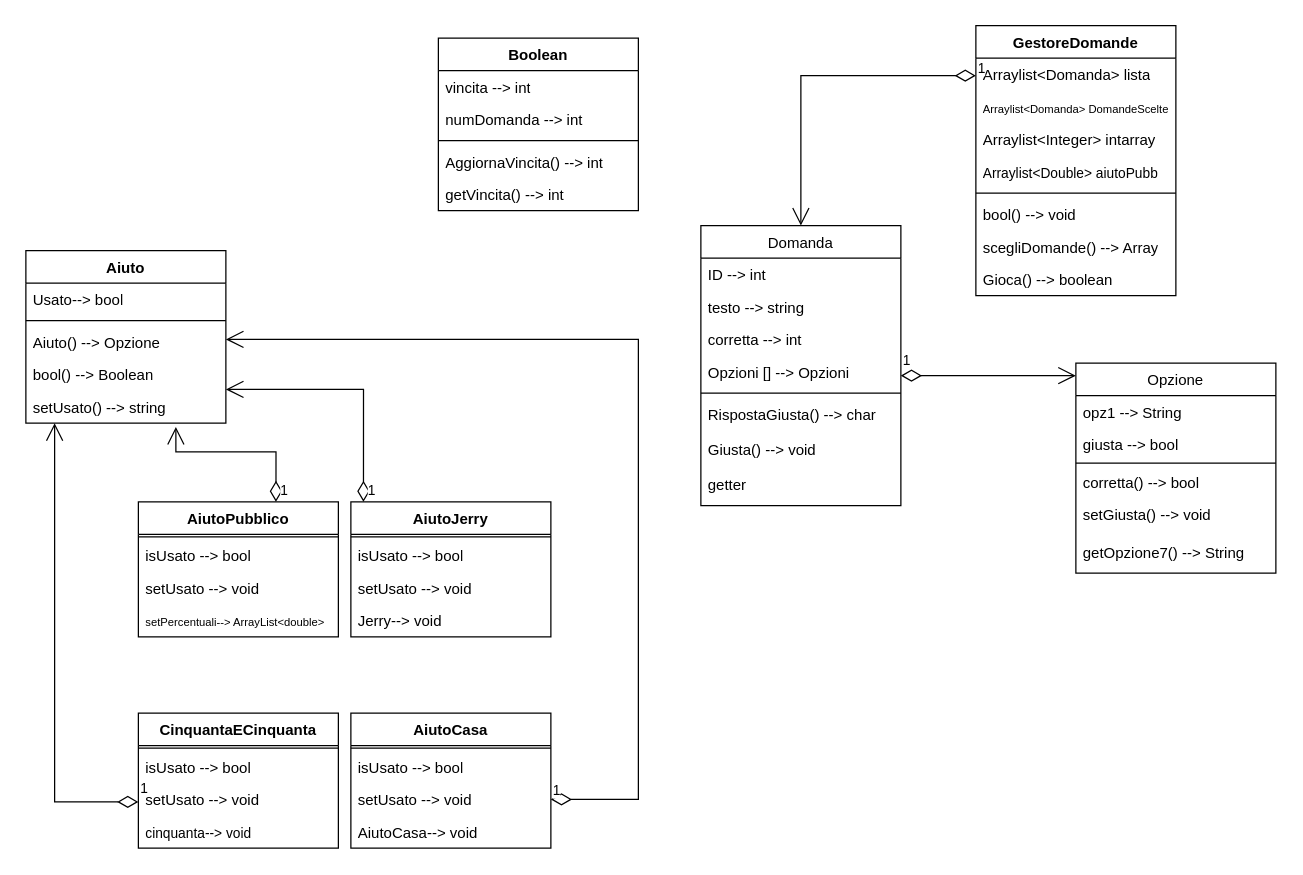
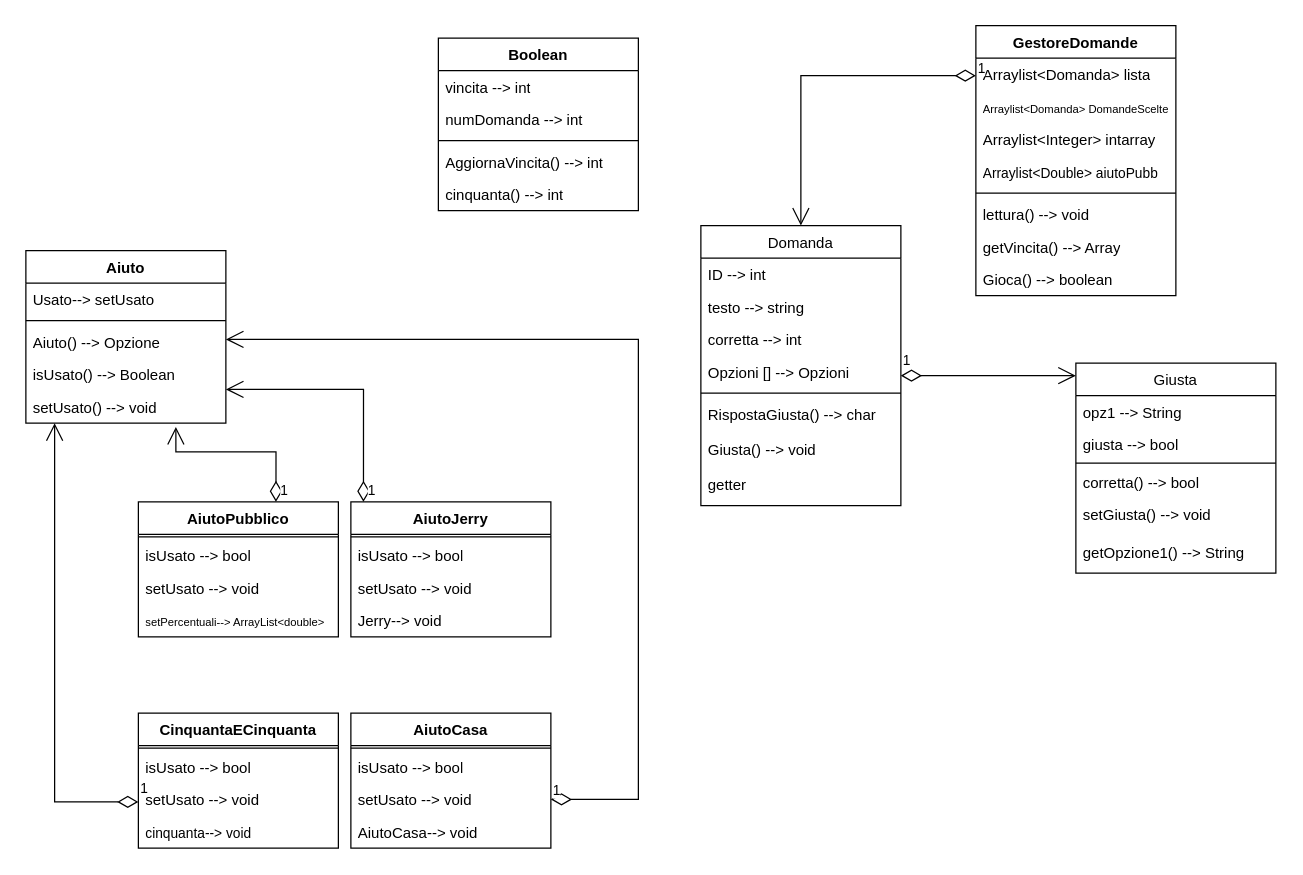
- <mxCell id="24" value="getVincita() --&amp;gt; int" style="text;strokeColor=none;fillColor=none;align=left;verticalAlign=top;spacingLeft=4;spacingRight=4;overflow=hidden;rotatable=0;points=[[0,0.5],[1,0.5]];portConstraint=eastwest;whiteSpace=wrap;html=1;" vertex="1" parent="19"><mxGeometry y="112" width="160" height="26" as="geometry" /></mxCell>
+ <mxCell id="24" value="cinquanta() --&amp;gt; int" style="text;strokeColor=none;fillColor=none;align=left;verticalAlign=top;spacingLeft=4;spacingRight=4;overflow=hidden;rotatable=0;points=[[0,0.5],[1,0.5]];portConstraint=eastwest;whiteSpace=wrap;html=1;" vertex="1" parent="19"><mxGeometry y="112" width="160" height="26" as="geometry" /></mxCell>
- <mxCell id="37" value="bool() --&amp;gt; void" style="text;strokeColor=none;fillColor=none;align=left;verticalAlign=top;spacingLeft=4;spacingRight=4;overflow=hidden;rotatable=0;points=[[0,0.5],[1,0.5]];portConstraint=eastwest;whiteSpace=wrap;html=1;" parent="31" vertex="1"><mxGeometry y="138" width="160" height="26" as="geometry" /></mxCell>
+ <mxCell id="37" value="lettura() --&amp;gt; void" style="text;strokeColor=none;fillColor=none;align=left;verticalAlign=top;spacingLeft=4;spacingRight=4;overflow=hidden;rotatable=0;points=[[0,0.5],[1,0.5]];portConstraint=eastwest;whiteSpace=wrap;html=1;" parent="31" vertex="1"><mxGeometry y="138" width="160" height="26" as="geometry" /></mxCell>
- <mxCell id="38" value="scegliDomande() --&amp;gt; Array" style="text;strokeColor=none;fillColor=none;align=left;verticalAlign=top;spacingLeft=4;spacingRight=4;overflow=hidden;rotatable=0;points=[[0,0.5],[1,0.5]];portConstraint=eastwest;whiteSpace=wrap;html=1;" parent="31" vertex="1"><mxGeometry y="164" width="160" height="26" as="geometry" /></mxCell>
+ <mxCell id="38" value="getVincita() --&amp;gt; Array" style="text;strokeColor=none;fillColor=none;align=left;verticalAlign=top;spacingLeft=4;spacingRight=4;overflow=hidden;rotatable=0;points=[[0,0.5],[1,0.5]];portConstraint=eastwest;whiteSpace=wrap;html=1;" parent="31" vertex="1"><mxGeometry y="164" width="160" height="26" as="geometry" /></mxCell>
- <mxCell id="26" value="Usato--&amp;gt; bool" style="text;strokeColor=none;fillColor=none;align=left;verticalAlign=top;spacingLeft=4;spacingRight=4;overflow=hidden;rotatable=0;points=[[0,0.5],[1,0.5]];portConstraint=eastwest;whiteSpace=wrap;html=1;" parent="25" vertex="1"><mxGeometry y="26" width="160" height="26" as="geometry" /></mxCell>
+ <mxCell id="26" value="Usato--&amp;gt; setUsato" style="text;strokeColor=none;fillColor=none;align=left;verticalAlign=top;spacingLeft=4;spacingRight=4;overflow=hidden;rotatable=0;points=[[0,0.5],[1,0.5]];portConstraint=eastwest;whiteSpace=wrap;html=1;" parent="25" vertex="1"><mxGeometry y="26" width="160" height="26" as="geometry" /></mxCell>
- <mxCell id="29" value="bool() --&amp;gt; Boolean" style="text;strokeColor=none;fillColor=none;align=left;verticalAlign=top;spacingLeft=4;spacingRight=4;overflow=hidden;rotatable=0;points=[[0,0.5],[1,0.5]];portConstraint=eastwest;whiteSpace=wrap;html=1;" vertex="1" parent="25"><mxGeometry y="86" width="160" height="26" as="geometry" /></mxCell>
+ <mxCell id="29" value="isUsato() --&amp;gt; Boolean" style="text;strokeColor=none;fillColor=none;align=left;verticalAlign=top;spacingLeft=4;spacingRight=4;overflow=hidden;rotatable=0;points=[[0,0.5],[1,0.5]];portConstraint=eastwest;whiteSpace=wrap;html=1;" vertex="1" parent="25"><mxGeometry y="86" width="160" height="26" as="geometry" /></mxCell>
- <mxCell id="11" value="Opzione" style="swimlane;fontStyle=0;align=center;verticalAlign=top;childLayout=stackLayout;horizontal=1;startSize=26;horizontalStack=0;resizeParent=1;resizeLast=0;collapsible=1;marginBottom=0;rounded=0;shadow=0;strokeWidth=1;" parent="1" vertex="1"><mxGeometry x="860" y="290" width="160" height="168" as="geometry"><mxRectangle x="550" y="140" width="160" height="26" as="alternateBounds" /></mxGeometry></mxCell>
+ <mxCell id="11" value="Giusta" style="swimlane;fontStyle=0;align=center;verticalAlign=top;childLayout=stackLayout;horizontal=1;startSize=26;horizontalStack=0;resizeParent=1;resizeLast=0;collapsible=1;marginBottom=0;rounded=0;shadow=0;strokeWidth=1;" parent="1" vertex="1"><mxGeometry x="860" y="290" width="160" height="168" as="geometry"><mxRectangle x="550" y="140" width="160" height="26" as="alternateBounds" /></mxGeometry></mxCell>
- <mxCell id="30" value="setUsato() --&amp;gt; string" style="text;strokeColor=none;fillColor=none;align=left;verticalAlign=top;spacingLeft=4;spacingRight=4;overflow=hidden;rotatable=0;points=[[0,0.5],[1,0.5]];portConstraint=eastwest;whiteSpace=wrap;html=1;" vertex="1" parent="25"><mxGeometry y="112" width="160" height="26" as="geometry" /></mxCell>
+ <mxCell id="30" value="setUsato() --&amp;gt; void" style="text;strokeColor=none;fillColor=none;align=left;verticalAlign=top;spacingLeft=4;spacingRight=4;overflow=hidden;rotatable=0;points=[[0,0.5],[1,0.5]];portConstraint=eastwest;whiteSpace=wrap;html=1;" vertex="1" parent="25"><mxGeometry y="112" width="160" height="26" as="geometry" /></mxCell>
- <mxCell id="17" value="getOpzione7() --&gt; String" style="text;align=left;verticalAlign=top;spacingLeft=4;spacingRight=4;overflow=hidden;rotatable=0;points=[[0,0.5],[1,0.5]];portConstraint=eastwest;" parent="11" vertex="1"><mxGeometry y="138" width="160" height="30" as="geometry" /></mxCell>
+ <mxCell id="17" value="getOpzione1() --&gt; String" style="text;align=left;verticalAlign=top;spacingLeft=4;spacingRight=4;overflow=hidden;rotatable=0;points=[[0,0.5],[1,0.5]];portConstraint=eastwest;" parent="11" vertex="1"><mxGeometry y="138" width="160" height="30" as="geometry" /></mxCell>
